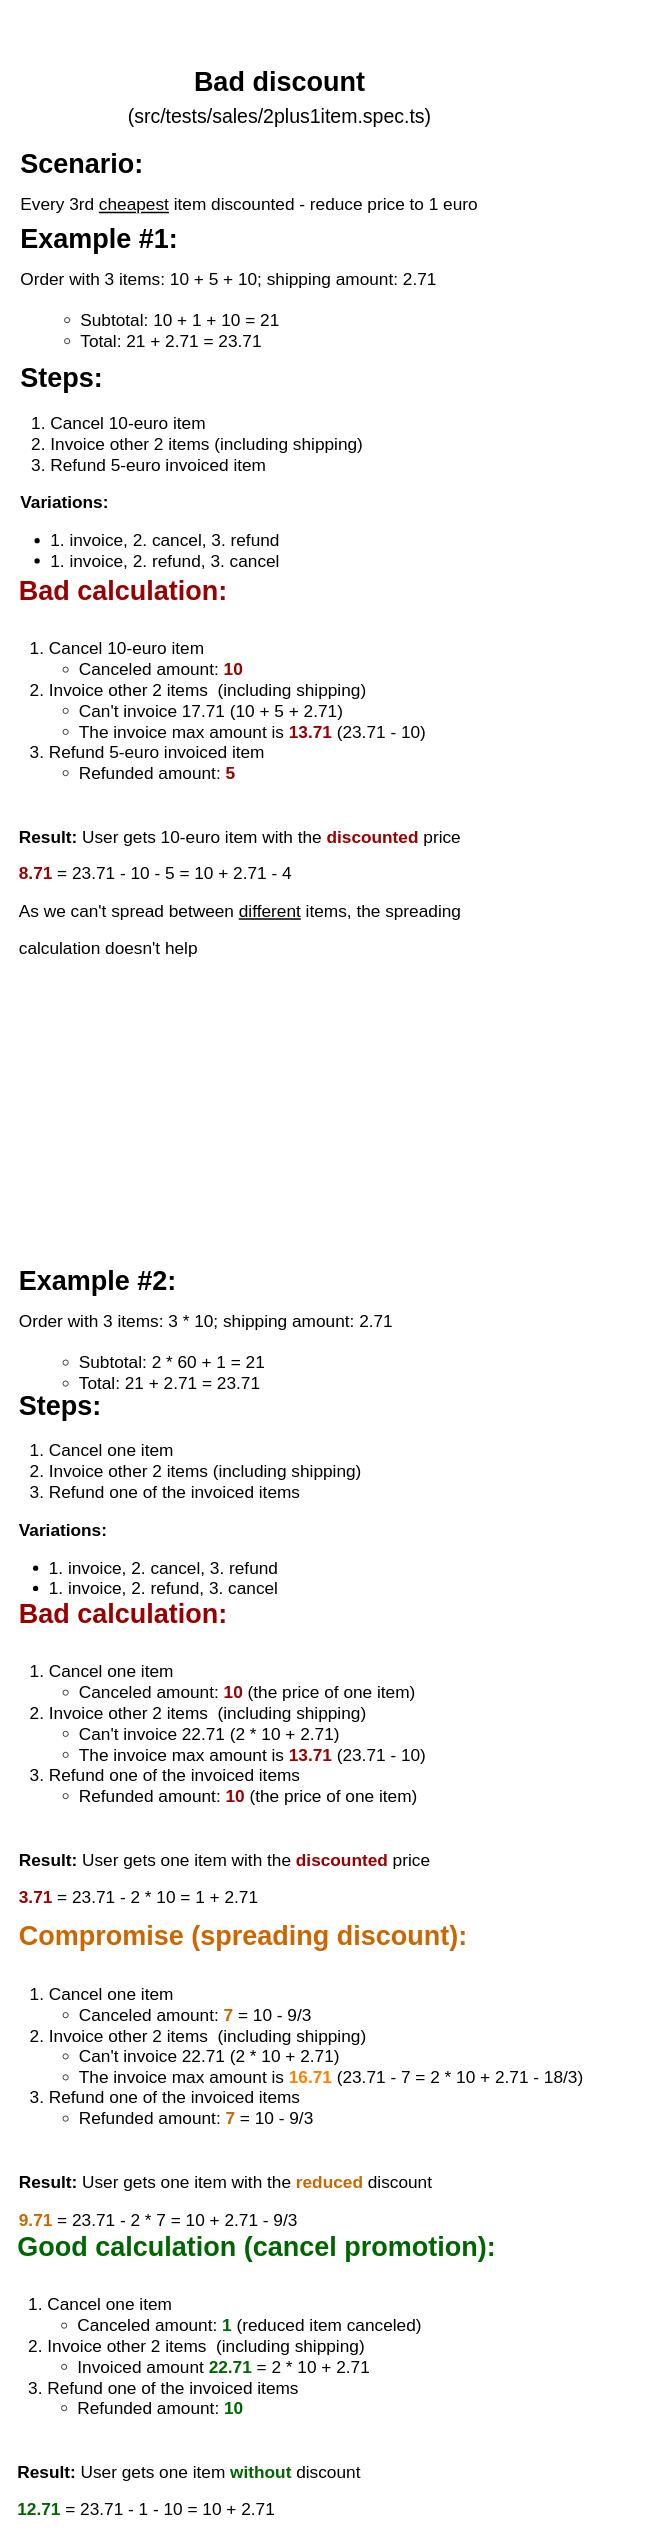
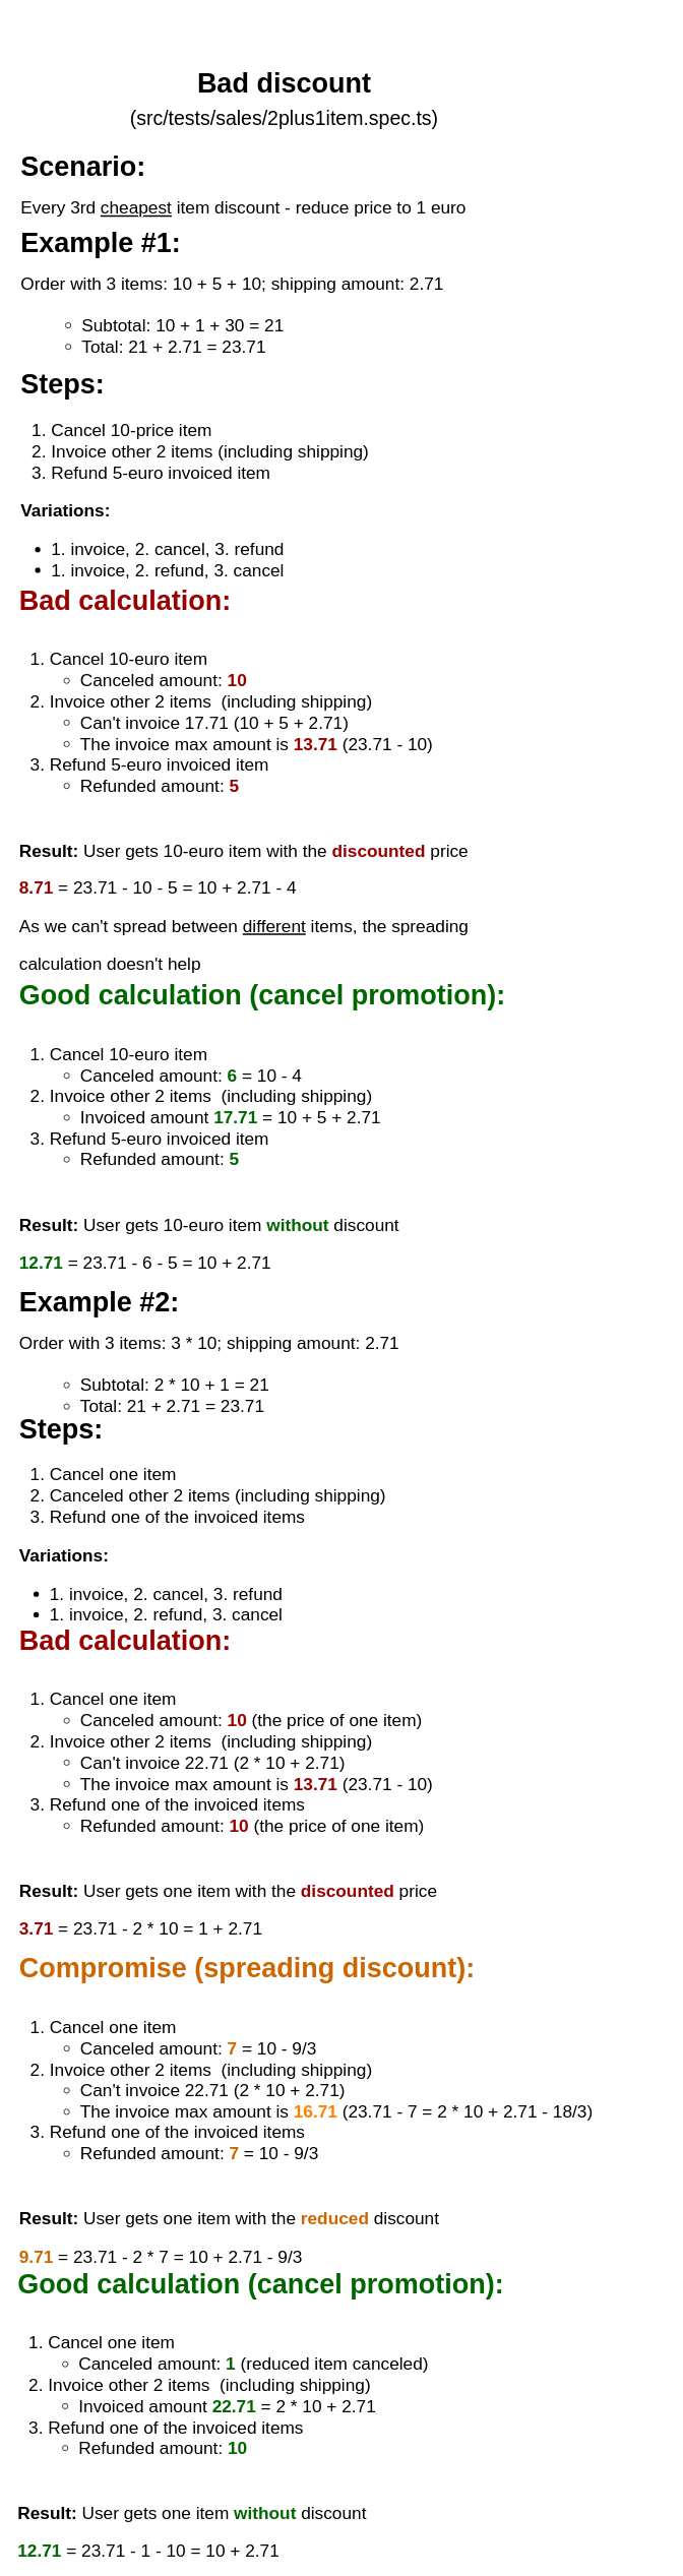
- <mxCell id="4" value="&lt;b&gt;&lt;font style=&quot;font-size: 36px&quot;&gt;Scenario:&lt;/font&gt;&lt;/b&gt;&lt;br&gt;&lt;span style=&quot;font-size: 23px&quot;&gt;Every 3rd &lt;u&gt;cheapest&lt;/u&gt; item discounted - reduce price to 1 euro&lt;/span&gt;" style="text;html=1;strokeColor=none;fillColor=none;align=left;verticalAlign=middle;whiteSpace=wrap;rounded=0;fontSize=41;" vertex="1" parent="1"><mxGeometry x="24.5" y="186" width="650" height="110" as="geometry" /></mxCell>
+ <mxCell id="4" value="&lt;b&gt;&lt;font style=&quot;font-size: 36px&quot;&gt;Scenario:&lt;/font&gt;&lt;/b&gt;&lt;br&gt;&lt;span style=&quot;font-size: 23px&quot;&gt;Every 3rd &lt;u&gt;cheapest&lt;/u&gt; item discount - reduce price to 1 euro&lt;/span&gt;" style="text;html=1;strokeColor=none;fillColor=none;align=left;verticalAlign=middle;whiteSpace=wrap;rounded=0;fontSize=41;" vertex="1" parent="1"><mxGeometry x="24.5" y="186" width="650" height="110" as="geometry" /></mxCell>
- <mxCell id="5" value="&lt;b&gt;&lt;font style=&quot;font-size: 36px&quot;&gt;Example #1:&lt;/font&gt;&lt;/b&gt;&lt;br&gt;&lt;span style=&quot;font-size: 23px&quot;&gt;Order with 3 items: 10 + 5 + 10; shipping amount: 2.71&lt;/span&gt;&lt;br&gt;&lt;ol style=&quot;font-size: 23px&quot;&gt;&lt;ul&gt;&lt;li&gt;Subtotal:&amp;nbsp;10 + 1 + 10 = 21&lt;/li&gt;&lt;li&gt;Total: 21 + 2.71 = 23.71&lt;/li&gt;&lt;/ul&gt;&lt;/ol&gt;" style="text;html=1;strokeColor=none;fillColor=none;align=left;verticalAlign=middle;whiteSpace=wrap;rounded=0;fontSize=41;" vertex="1" parent="1"><mxGeometry x="24.5" y="296" width="650" height="190" as="geometry" /></mxCell>
+ <mxCell id="5" value="&lt;b&gt;&lt;font style=&quot;font-size: 36px&quot;&gt;Example #1:&lt;/font&gt;&lt;/b&gt;&lt;br&gt;&lt;span style=&quot;font-size: 23px&quot;&gt;Order with 3 items: 10 + 5 + 10; shipping amount: 2.71&lt;/span&gt;&lt;br&gt;&lt;ol style=&quot;font-size: 23px&quot;&gt;&lt;ul&gt;&lt;li&gt;Subtotal:&amp;nbsp;10 + 1 + 30 = 21&lt;/li&gt;&lt;li&gt;Total: 21 + 2.71 = 23.71&lt;/li&gt;&lt;/ul&gt;&lt;/ol&gt;" style="text;html=1;strokeColor=none;fillColor=none;align=left;verticalAlign=middle;whiteSpace=wrap;rounded=0;fontSize=41;" vertex="1" parent="1"><mxGeometry x="24.5" y="296" width="650" height="190" as="geometry" /></mxCell>
- <mxCell id="6" value="&lt;b&gt;&lt;font style=&quot;font-size: 36px&quot;&gt;Steps:&lt;/font&gt;&lt;/b&gt;&lt;br&gt;&lt;font style=&quot;font-size: 23px&quot;&gt;&lt;ol&gt;&lt;li&gt;&lt;span&gt;Cancel 10-euro item&lt;/span&gt;&lt;br&gt;&lt;/li&gt;&lt;li&gt;&lt;font style=&quot;font-size: 23px&quot;&gt;Invoice other 2 items (including shipping)&lt;/font&gt;&lt;/li&gt;&lt;li&gt;&lt;font style=&quot;font-size: 23px&quot;&gt;Refund 5-euro invoiced item&lt;/font&gt;&lt;/li&gt;&lt;/ol&gt;&lt;div&gt;&lt;b&gt;Variations:&lt;/b&gt;&lt;/div&gt;&lt;div&gt;&lt;ul&gt;&lt;li&gt;1. invoice, 2. cancel, 3. refund&lt;/li&gt;&lt;li&gt;1. invoice, 2. refund, 3. cancel&lt;/li&gt;&lt;/ul&gt;&lt;/div&gt;&lt;/font&gt;" style="text;html=1;strokeColor=none;fillColor=none;align=left;verticalAlign=middle;whiteSpace=wrap;rounded=0;fontSize=41;" vertex="1" parent="1"><mxGeometry x="24.5" y="486" width="650" height="290" as="geometry" /></mxCell>
+ <mxCell id="6" value="&lt;b&gt;&lt;font style=&quot;font-size: 36px&quot;&gt;Steps:&lt;/font&gt;&lt;/b&gt;&lt;br&gt;&lt;font style=&quot;font-size: 23px&quot;&gt;&lt;ol&gt;&lt;li&gt;&lt;span&gt;Cancel 10-price item&lt;/span&gt;&lt;br&gt;&lt;/li&gt;&lt;li&gt;&lt;font style=&quot;font-size: 23px&quot;&gt;Invoice other 2 items (including shipping)&lt;/font&gt;&lt;/li&gt;&lt;li&gt;&lt;font style=&quot;font-size: 23px&quot;&gt;Refund 5-euro invoiced item&lt;/font&gt;&lt;/li&gt;&lt;/ol&gt;&lt;div&gt;&lt;b&gt;Variations:&lt;/b&gt;&lt;/div&gt;&lt;div&gt;&lt;ul&gt;&lt;li&gt;1. invoice, 2. cancel, 3. refund&lt;/li&gt;&lt;li&gt;1. invoice, 2. refund, 3. cancel&lt;/li&gt;&lt;/ul&gt;&lt;/div&gt;&lt;/font&gt;" style="text;html=1;strokeColor=none;fillColor=none;align=left;verticalAlign=middle;whiteSpace=wrap;rounded=0;fontSize=41;" vertex="1" parent="1"><mxGeometry x="24.5" y="486" width="650" height="290" as="geometry" /></mxCell>
+ <mxCell id="8" value="&lt;b&gt;&lt;font style=&quot;font-size: 36px&quot; color=&quot;#006600&quot;&gt;Good calculation (cancel promotion):&lt;/font&gt;&lt;/b&gt;&lt;br&gt;&lt;font&gt;&lt;ol&gt;&lt;li style=&quot;font-size: 23px&quot;&gt;Cancel 10-euro item&lt;br&gt;&lt;/li&gt;&lt;ul style=&quot;font-size: 23px&quot;&gt;&lt;li&gt;Canceled amount: &lt;b&gt;&lt;font color=&quot;#006600&quot;&gt;6&lt;/font&gt;&lt;/b&gt; = 10 - 4&lt;/li&gt;&lt;/ul&gt;&lt;li style=&quot;font-size: 23px&quot;&gt;&lt;font style=&quot;font-size: 23px&quot;&gt;Invoice other 2 items&amp;nbsp;&lt;/font&gt;&amp;nbsp;(including shipping)&lt;/li&gt;&lt;ul style=&quot;font-size: 23px&quot;&gt;&lt;li&gt;&lt;font style=&quot;font-size: 23px&quot;&gt;Invoiced amount &lt;b&gt;&lt;font color=&quot;#006600&quot;&gt;17.71&lt;/font&gt;&lt;/b&gt; = 10 + 5 + 2.71&lt;/font&gt;&lt;/li&gt;&lt;/ul&gt;&lt;li style=&quot;font-size: 23px&quot;&gt;Refund 5-euro invoiced item&lt;/li&gt;&lt;ul style=&quot;font-size: 23px&quot;&gt;&lt;li&gt;&lt;font style=&quot;font-size: 23px&quot;&gt;Refunded amount:&amp;nbsp;&lt;/font&gt;&lt;b&gt;&lt;font color=&quot;#006600&quot;&gt;5&lt;/font&gt;&lt;/b&gt;&lt;/li&gt;&lt;/ul&gt;&lt;/ol&gt;&lt;span style=&quot;font-size: 23px&quot;&gt;&lt;b&gt;Result:&lt;/b&gt;&amp;nbsp;&lt;/span&gt;&lt;span style=&quot;font-size: 23px&quot;&gt;User gets 10-euro item&lt;/span&gt;&lt;span style=&quot;font-size: 23px&quot;&gt;&amp;nbsp;&lt;b&gt;&lt;font color=&quot;#006600&quot;&gt;without&lt;/font&gt;&lt;/b&gt; discount&lt;br&gt;&lt;b&gt;&lt;font color=&quot;#006600&quot;&gt;12.71&lt;/font&gt;&lt;/b&gt;&amp;nbsp;= 23.71 - 6 - 5 = 10 + 2.71&lt;/span&gt;&lt;span style=&quot;font-size: 23px&quot;&gt;&lt;br&gt;&lt;/span&gt;&lt;/font&gt;" style="text;html=1;strokeColor=none;fillColor=none;align=left;verticalAlign=middle;whiteSpace=wrap;rounded=0;fontSize=41;" vertex="1" parent="1"><mxGeometry x="23.25" y="1286" width="652.5" height="380" as="geometry" /></mxCell>
- <mxCell id="9" value="&lt;b&gt;&lt;font style=&quot;font-size: 36px&quot;&gt;Example #2:&lt;/font&gt;&lt;/b&gt;&lt;br&gt;&lt;span style=&quot;font-size: 23px&quot;&gt;Order with 3 items: 3 * 10; shipping amount: 2.71&lt;/span&gt;&lt;br&gt;&lt;ol style=&quot;font-size: 23px&quot;&gt;&lt;ul&gt;&lt;li&gt;Subtotal: 2 * 60 + 1 = 21&lt;/li&gt;&lt;li&gt;Total: 21 + 2.71 = 23.71&lt;/li&gt;&lt;/ul&gt;&lt;/ol&gt;" style="text;html=1;strokeColor=none;fillColor=none;align=left;verticalAlign=middle;whiteSpace=wrap;rounded=0;fontSize=41;" vertex="1" parent="1"><mxGeometry x="23.25" y="1686" width="650" height="190" as="geometry" /></mxCell>
+ <mxCell id="9" value="&lt;b&gt;&lt;font style=&quot;font-size: 36px&quot;&gt;Example #2:&lt;/font&gt;&lt;/b&gt;&lt;br&gt;&lt;span style=&quot;font-size: 23px&quot;&gt;Order with 3 items: 3 * 10; shipping amount: 2.71&lt;/span&gt;&lt;br&gt;&lt;ol style=&quot;font-size: 23px&quot;&gt;&lt;ul&gt;&lt;li&gt;Subtotal: 2 * 10 + 1 = 21&lt;/li&gt;&lt;li&gt;Total: 21 + 2.71 = 23.71&lt;/li&gt;&lt;/ul&gt;&lt;/ol&gt;" style="text;html=1;strokeColor=none;fillColor=none;align=left;verticalAlign=middle;whiteSpace=wrap;rounded=0;fontSize=41;" vertex="1" parent="1"><mxGeometry x="23.25" y="1686" width="650" height="190" as="geometry" /></mxCell>
- <mxCell id="10" value="&lt;b&gt;&lt;font style=&quot;font-size: 36px&quot;&gt;Steps:&lt;/font&gt;&lt;/b&gt;&lt;br&gt;&lt;font style=&quot;font-size: 23px&quot;&gt;&lt;ol&gt;&lt;li&gt;&lt;span&gt;Cancel one item&lt;/span&gt;&lt;br&gt;&lt;/li&gt;&lt;li&gt;&lt;font style=&quot;font-size: 23px&quot;&gt;Invoice other 2 items (including shipping)&lt;/font&gt;&lt;/li&gt;&lt;li&gt;&lt;font style=&quot;font-size: 23px&quot;&gt;Refund one of the invoiced items&lt;/font&gt;&lt;/li&gt;&lt;/ol&gt;&lt;div&gt;&lt;div&gt;&lt;b&gt;Variations:&lt;/b&gt;&lt;/div&gt;&lt;div&gt;&lt;ul&gt;&lt;li&gt;1. invoice, 2. cancel, 3. refund&lt;/li&gt;&lt;li&gt;1. invoice, 2. refund, 3. cancel&lt;/li&gt;&lt;/ul&gt;&lt;/div&gt;&lt;/div&gt;&lt;/font&gt;" style="text;html=1;strokeColor=none;fillColor=none;align=left;verticalAlign=middle;whiteSpace=wrap;rounded=0;fontSize=41;" vertex="1" parent="1"><mxGeometry x="23.25" y="1856" width="650" height="290" as="geometry" /></mxCell>
+ <mxCell id="10" value="&lt;b&gt;&lt;font style=&quot;font-size: 36px&quot;&gt;Steps:&lt;/font&gt;&lt;/b&gt;&lt;br&gt;&lt;font style=&quot;font-size: 23px&quot;&gt;&lt;ol&gt;&lt;li&gt;&lt;span&gt;Cancel one item&lt;/span&gt;&lt;br&gt;&lt;/li&gt;&lt;li&gt;&lt;font style=&quot;font-size: 23px&quot;&gt;Canceled other 2 items (including shipping)&lt;/font&gt;&lt;/li&gt;&lt;li&gt;&lt;font style=&quot;font-size: 23px&quot;&gt;Refund one of the invoiced items&lt;/font&gt;&lt;/li&gt;&lt;/ol&gt;&lt;div&gt;&lt;div&gt;&lt;b&gt;Variations:&lt;/b&gt;&lt;/div&gt;&lt;div&gt;&lt;ul&gt;&lt;li&gt;1. invoice, 2. cancel, 3. refund&lt;/li&gt;&lt;li&gt;1. invoice, 2. refund, 3. cancel&lt;/li&gt;&lt;/ul&gt;&lt;/div&gt;&lt;/div&gt;&lt;/font&gt;" style="text;html=1;strokeColor=none;fillColor=none;align=left;verticalAlign=middle;whiteSpace=wrap;rounded=0;fontSize=41;" vertex="1" parent="1"><mxGeometry x="23.25" y="1856" width="650" height="290" as="geometry" /></mxCell>
